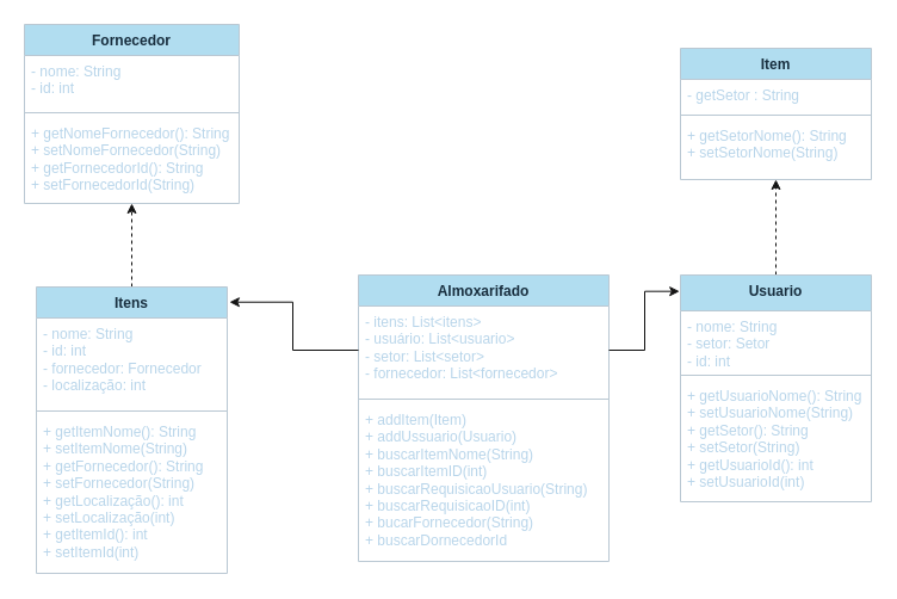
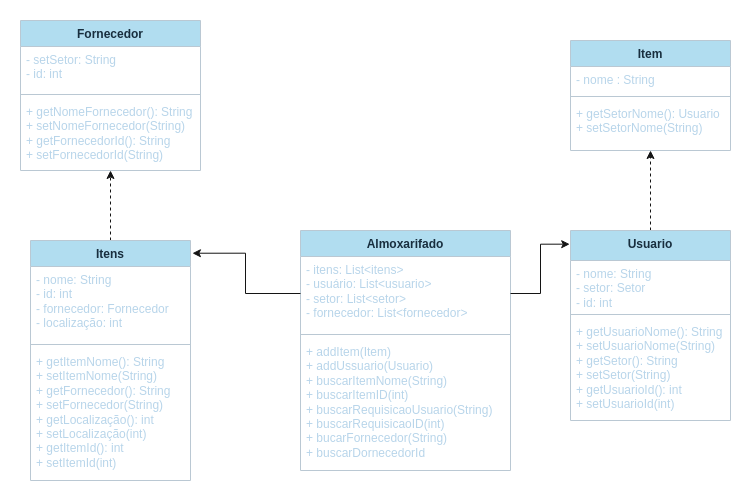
- <mxCell id="17" value="- nome: String&lt;br&gt;- id: int" style="text;strokeColor=none;fillColor=none;align=left;verticalAlign=top;spacingLeft=4;spacingRight=4;overflow=hidden;rotatable=0;points=[[0,0.5],[1,0.5]];portConstraint=eastwest;whiteSpace=wrap;html=1;labelBackgroundColor=none;fontColor=#b8d5ea;" parent="16" vertex="1"><mxGeometry y="26" width="180" height="44" as="geometry" /></mxCell>
+ <mxCell id="17" value="- setSetor: String&lt;br&gt;- id: int" style="text;strokeColor=none;fillColor=none;align=left;verticalAlign=top;spacingLeft=4;spacingRight=4;overflow=hidden;rotatable=0;points=[[0,0.5],[1,0.5]];portConstraint=eastwest;whiteSpace=wrap;html=1;labelBackgroundColor=none;fontColor=#b8d5ea;" parent="16" vertex="1"><mxGeometry y="26" width="180" height="44" as="geometry" /></mxCell>
- <mxCell id="21" value="- getSetor : String" style="text;strokeColor=none;fillColor=none;align=left;verticalAlign=top;spacingLeft=4;spacingRight=4;overflow=hidden;rotatable=0;points=[[0,0.5],[1,0.5]];portConstraint=eastwest;whiteSpace=wrap;html=1;labelBackgroundColor=none;fontColor=#b8d5ea;" parent="20" vertex="1"><mxGeometry y="26" width="160" height="26" as="geometry" /></mxCell>
+ <mxCell id="21" value="- nome : String" style="text;strokeColor=none;fillColor=none;align=left;verticalAlign=top;spacingLeft=4;spacingRight=4;overflow=hidden;rotatable=0;points=[[0,0.5],[1,0.5]];portConstraint=eastwest;whiteSpace=wrap;html=1;labelBackgroundColor=none;fontColor=#b8d5ea;" parent="20" vertex="1"><mxGeometry y="26" width="160" height="26" as="geometry" /></mxCell>
- <mxCell id="23" value="+ getSetorNome(): String&lt;br style=&quot;border-color: var(--border-color);&quot;&gt;+ setSetorNome(String)" style="text;strokeColor=none;fillColor=none;align=left;verticalAlign=top;spacingLeft=4;spacingRight=4;overflow=hidden;rotatable=0;points=[[0,0.5],[1,0.5]];portConstraint=eastwest;whiteSpace=wrap;html=1;labelBackgroundColor=none;fontColor=#b8d5ea;" parent="20" vertex="1"><mxGeometry y="60" width="160" height="50" as="geometry" /></mxCell>
+ <mxCell id="23" value="+ getSetorNome(): Usuario&lt;br style=&quot;border-color: var(--border-color);&quot;&gt;+ setSetorNome(String)" style="text;strokeColor=none;fillColor=none;align=left;verticalAlign=top;spacingLeft=4;spacingRight=4;overflow=hidden;rotatable=0;points=[[0,0.5],[1,0.5]];portConstraint=eastwest;whiteSpace=wrap;html=1;labelBackgroundColor=none;fontColor=#b8d5ea;" parent="20" vertex="1"><mxGeometry y="60" width="160" height="50" as="geometry" /></mxCell>
